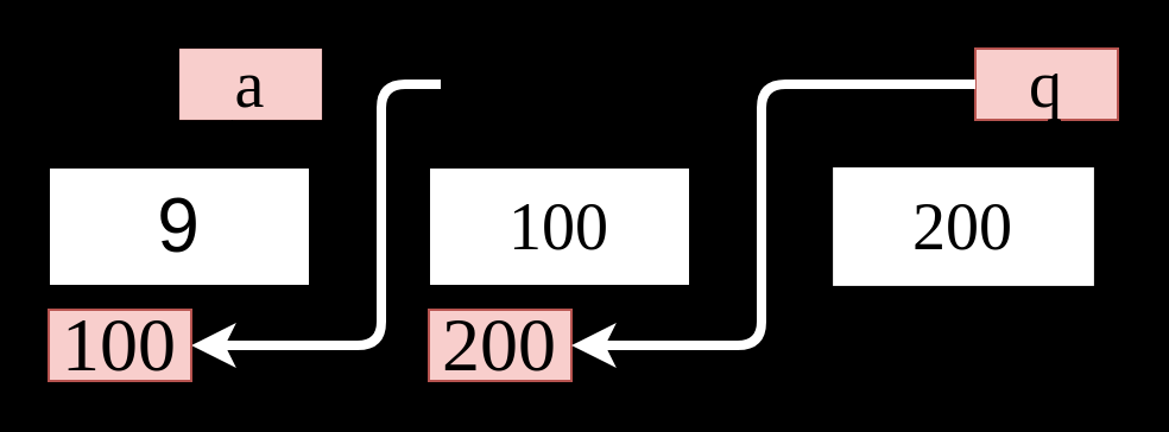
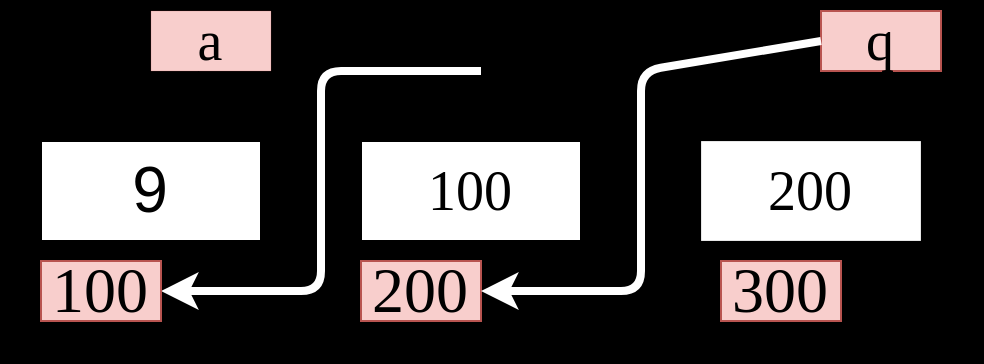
- <mxCell id="5" value="a" style="text;html=1;align=center;verticalAlign=middle;whiteSpace=wrap;rounded=0;fillColor=#f8cecc;strokeColor=#b85450;strokeWidth=0;gradientColor=none;fontFamily=Times New Roman;fontSize=28;" vertex="1" parent="1"><mxGeometry x="75" y="20" width="60" height="30" as="geometry" /></mxCell>
+ <mxCell id="5" value="a" style="text;html=1;align=center;verticalAlign=middle;whiteSpace=wrap;rounded=0;fillColor=#f8cecc;strokeColor=#b85450;strokeWidth=0;gradientColor=none;fontFamily=Times New Roman;fontSize=28;" vertex="1" parent="1"><mxGeometry x="75" y="5" width="60" height="30" as="geometry" /></mxCell>
- <mxCell id="8" value="Text" style="text;html=1;strokeColor=none;fillColor=none;align=center;verticalAlign=middle;whiteSpace=wrap;rounded=0;" vertex="1" parent="1"><mxGeometry x="185" y="20" width="60" height="30" as="geometry" /></mxCell>
+ <mxCell id="8" value="Text" style="text;html=1;strokeColor=none;fillColor=none;align=center;verticalAlign=middle;whiteSpace=wrap;rounded=0;" vertex="1" parent="1"><mxGeometry x="240" y="20" width="60" height="30" as="geometry" /></mxCell>
- <mxCell id="10" value="q" style="text;html=1;strokeColor=#b85450;fillColor=#f8cecc;align=center;verticalAlign=middle;whiteSpace=wrap;rounded=0;fontFamily=Times New Roman;fontSize=28;" vertex="1" parent="1"><mxGeometry x="410" y="20" width="60" height="30" as="geometry" /></mxCell>
+ <mxCell id="10" value="q" style="text;html=1;strokeColor=#b85450;fillColor=#f8cecc;align=center;verticalAlign=middle;whiteSpace=wrap;rounded=0;fontFamily=Times New Roman;fontSize=28;" vertex="1" parent="1"><mxGeometry x="410" y="5" width="60" height="30" as="geometry" /></mxCell>
+ <mxCell id="13" value="300" style="text;html=1;strokeColor=#b85450;fillColor=#f8cecc;align=center;verticalAlign=middle;whiteSpace=wrap;rounded=0;fontFamily=Times New Roman;fontSize=32;" vertex="1" parent="1"><mxGeometry x="360" y="130" width="60" height="30" as="geometry" /></mxCell>
